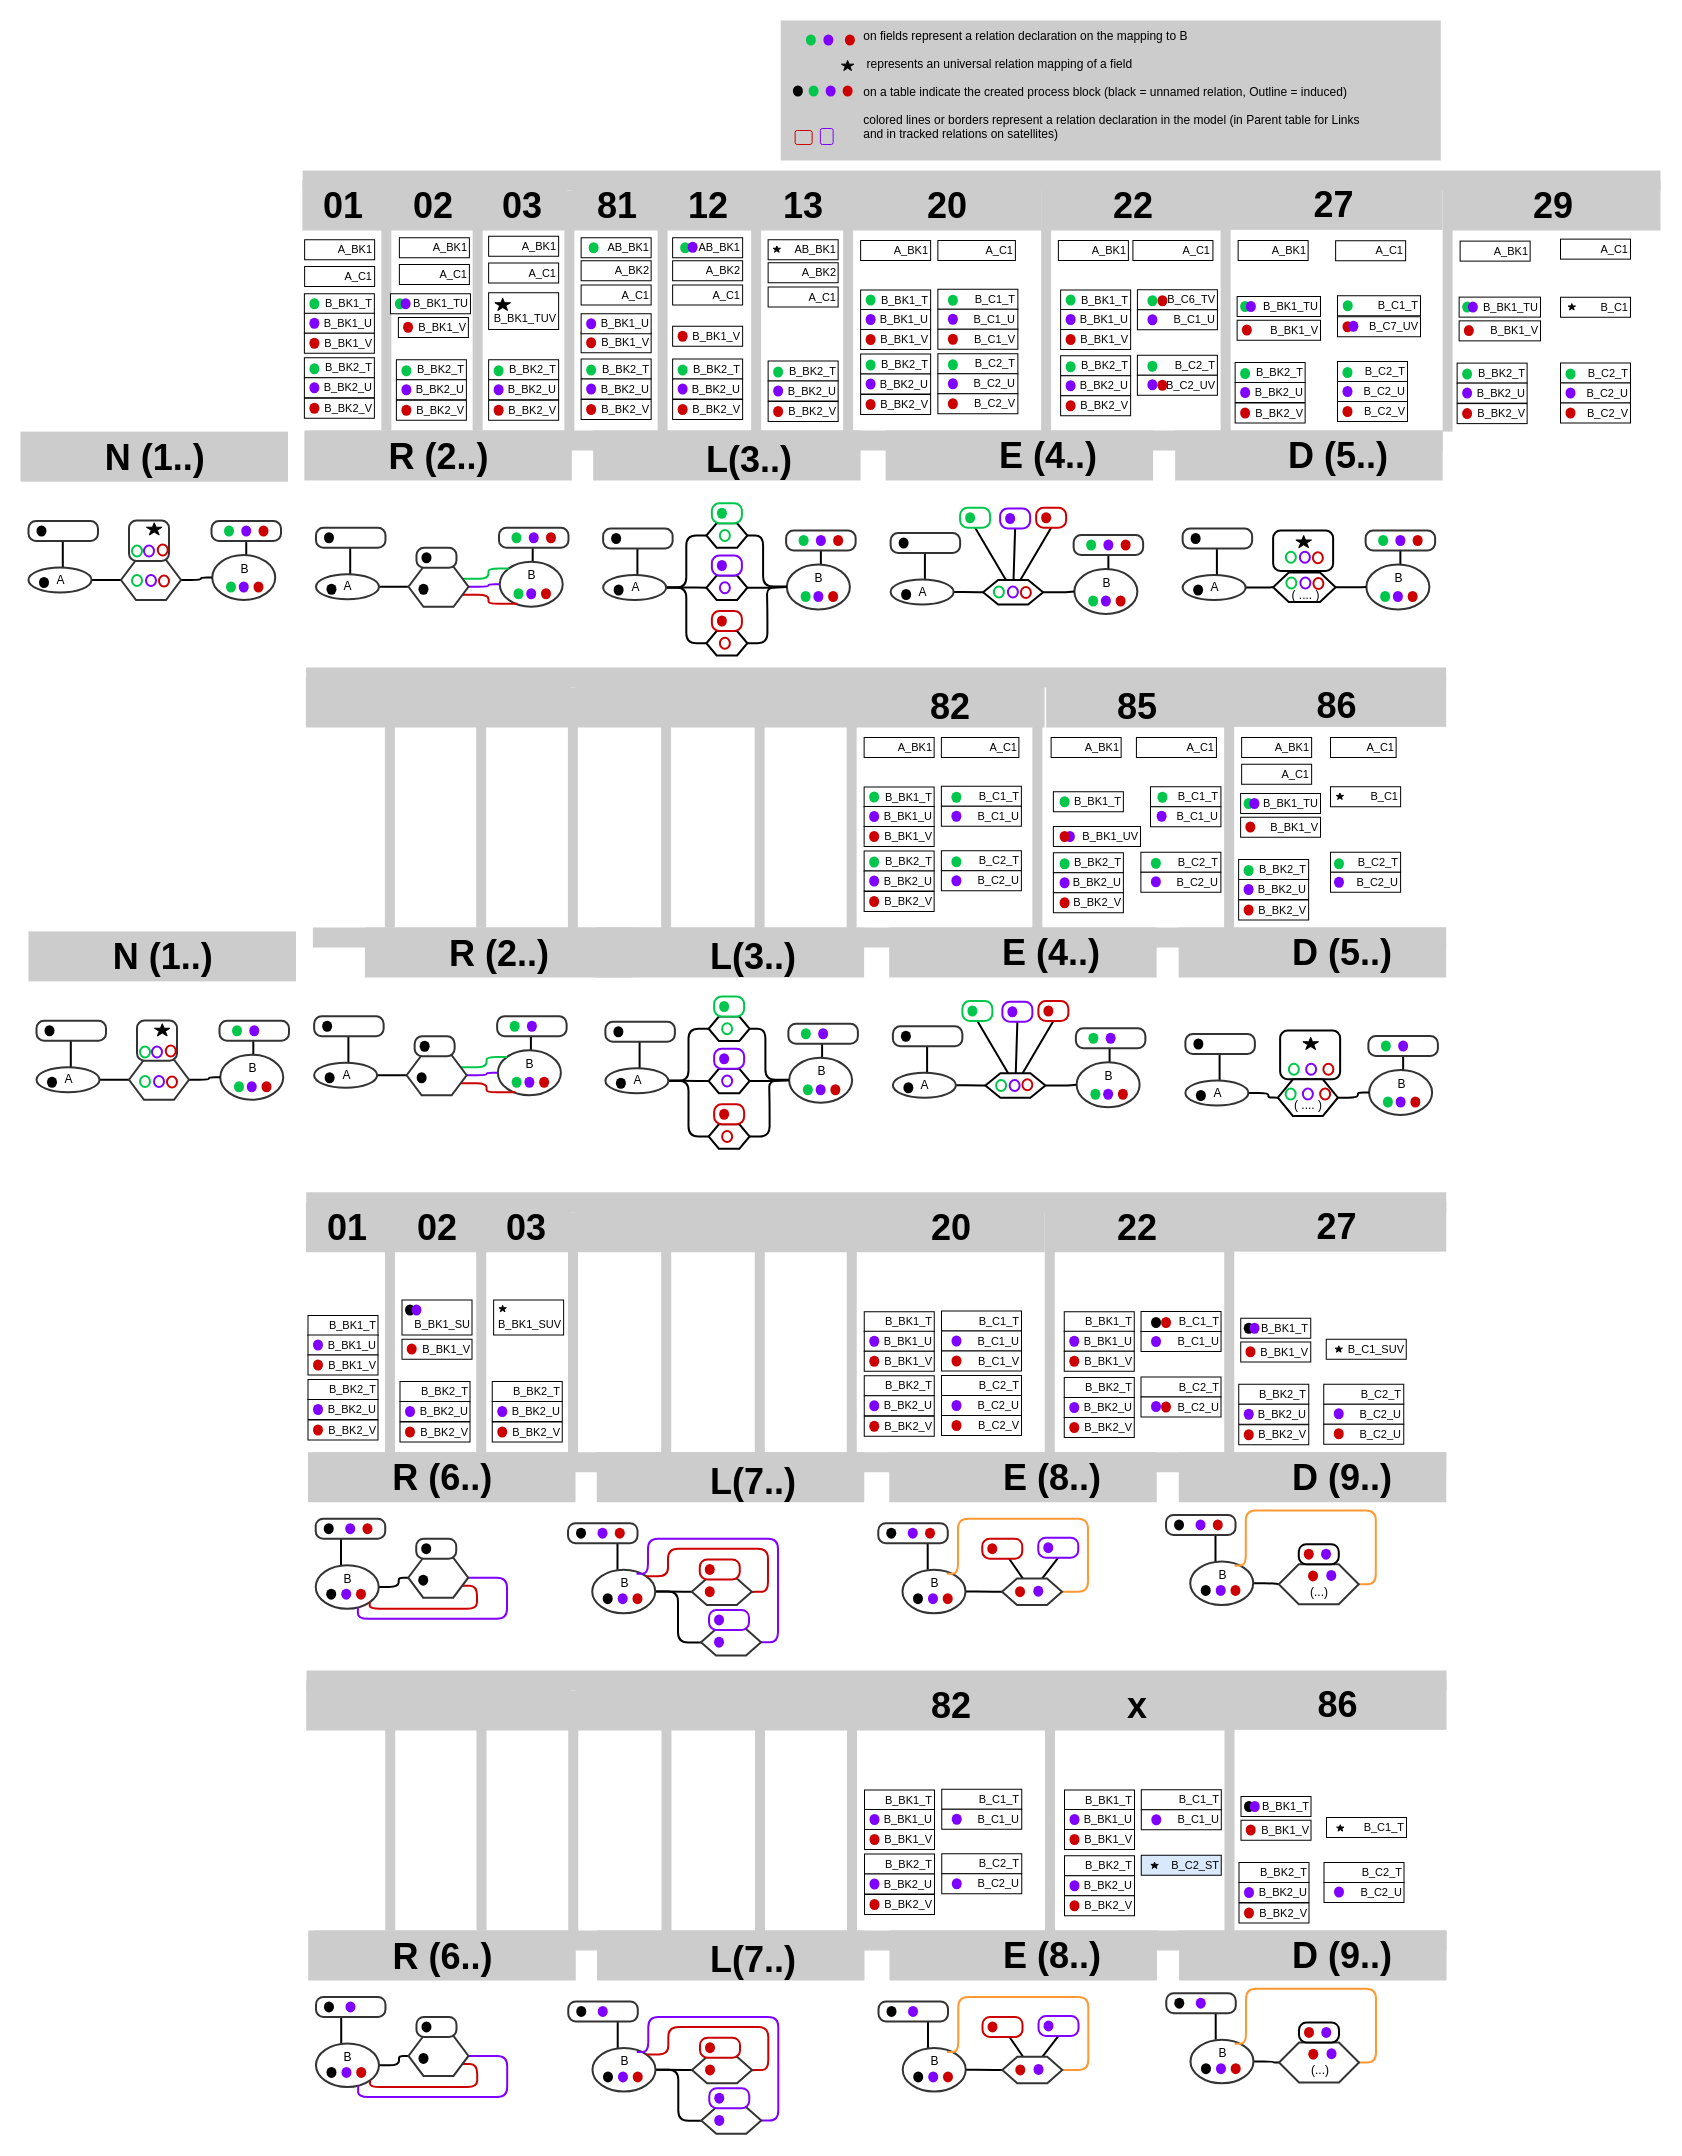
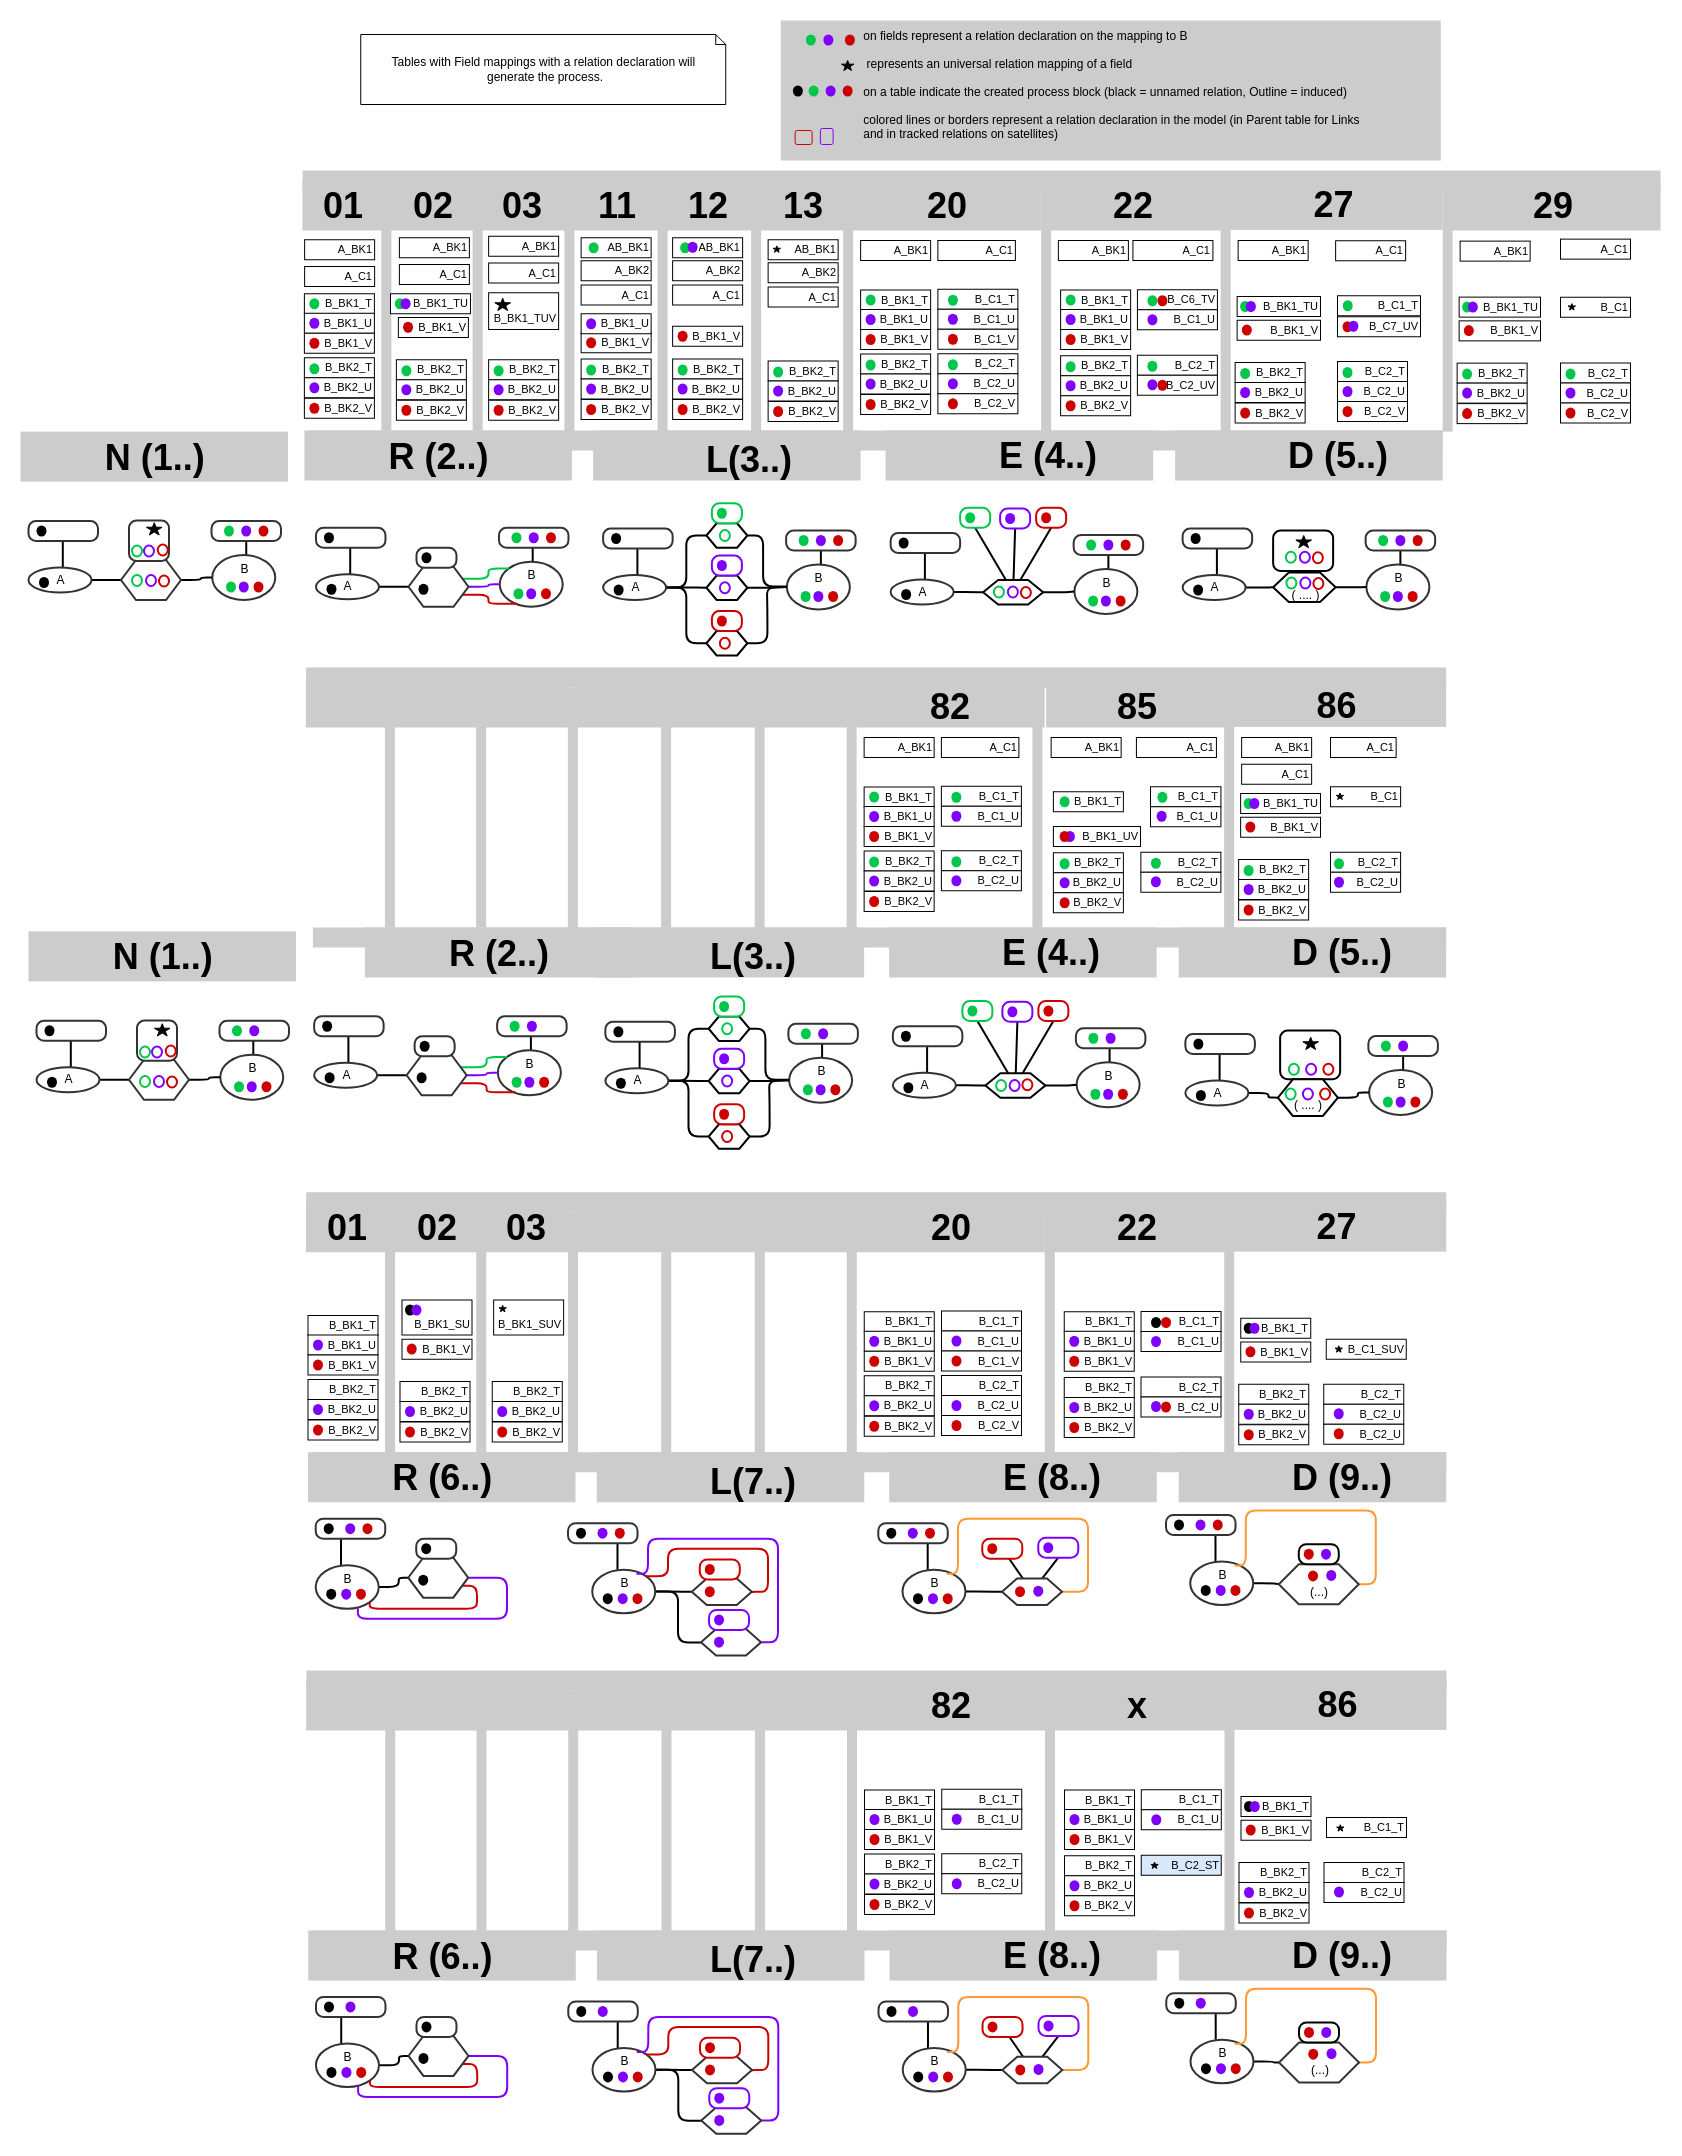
+ <mxCell id="10" value="&lt;div style=&quot;width: 351.571px;height:auto;word-break: break-word;&quot;&gt;&lt;div align=&quot;center&quot;&gt;&lt;font face=&quot;Arial&quot;&gt;Tables with Field mappings with a relation declaration will&amp;nbsp;&lt;/font&gt;&lt;/div&gt;&lt;div align=&quot;center&quot;&gt;&lt;font face=&quot;Arial&quot;&gt;generate the process.&lt;/font&gt;&lt;/div&gt;&lt;/div&gt;" style="shape=note;size=10;shadow=0;strokeWidth=1;fillColor=#FFFFFF;strokeColor=#000000;opacity=100.0;html=1;nl2Br=0;verticalAlign=middle;align=center;spacingLeft=5.214;spacingRight=0;whiteSpace=wrap;gliffyId=87;" parent="1" vertex="1"><mxGeometry x="360.25" y="34" width="365" height="70" as="geometry" /></mxCell>
- <mxCell id="404" value="&lt;div style=&quot;width: 43.0px;height:auto;word-break: break-word;&quot;&gt;&lt;div align=&quot;center&quot;&gt;&lt;span style=&quot;font-family: Helvetica; font-size: 36px; text-decoration: none; line-height: 36px; font-weight: bold;&quot;&gt;81&lt;/span&gt;&lt;/div&gt;&lt;/div&gt;" style="shape=rect;shadow=0;strokeWidth=0;strokeColor=none;fillColor=#cccccc;opacity=100.0;html=1;nl2Br=0;verticalAlign=top;align=center;spacingLeft=2.0;spacingRight=0;spacingTop=1.0;spacingBottom=8;whiteSpace=wrap;gliffyId=345;" parent="1" vertex="1"><mxGeometry x="571.38" y="180" width="90" height="50" as="geometry" /></mxCell>
+ <mxCell id="404" value="&lt;div style=&quot;width: 43.0px;height:auto;word-break: break-word;&quot;&gt;&lt;div align=&quot;center&quot;&gt;&lt;span style=&quot;font-family: Helvetica; font-size: 36px; text-decoration: none; line-height: 36px; font-weight: bold;&quot;&gt;11&lt;/span&gt;&lt;/div&gt;&lt;/div&gt;" style="shape=rect;shadow=0;strokeWidth=0;strokeColor=none;fillColor=#cccccc;opacity=100.0;html=1;nl2Br=0;verticalAlign=top;align=center;spacingLeft=2.0;spacingRight=0;spacingTop=1.0;spacingBottom=8;whiteSpace=wrap;gliffyId=345;" parent="1" vertex="1"><mxGeometry x="571.38" y="180" width="90" height="50" as="geometry" /></mxCell>
